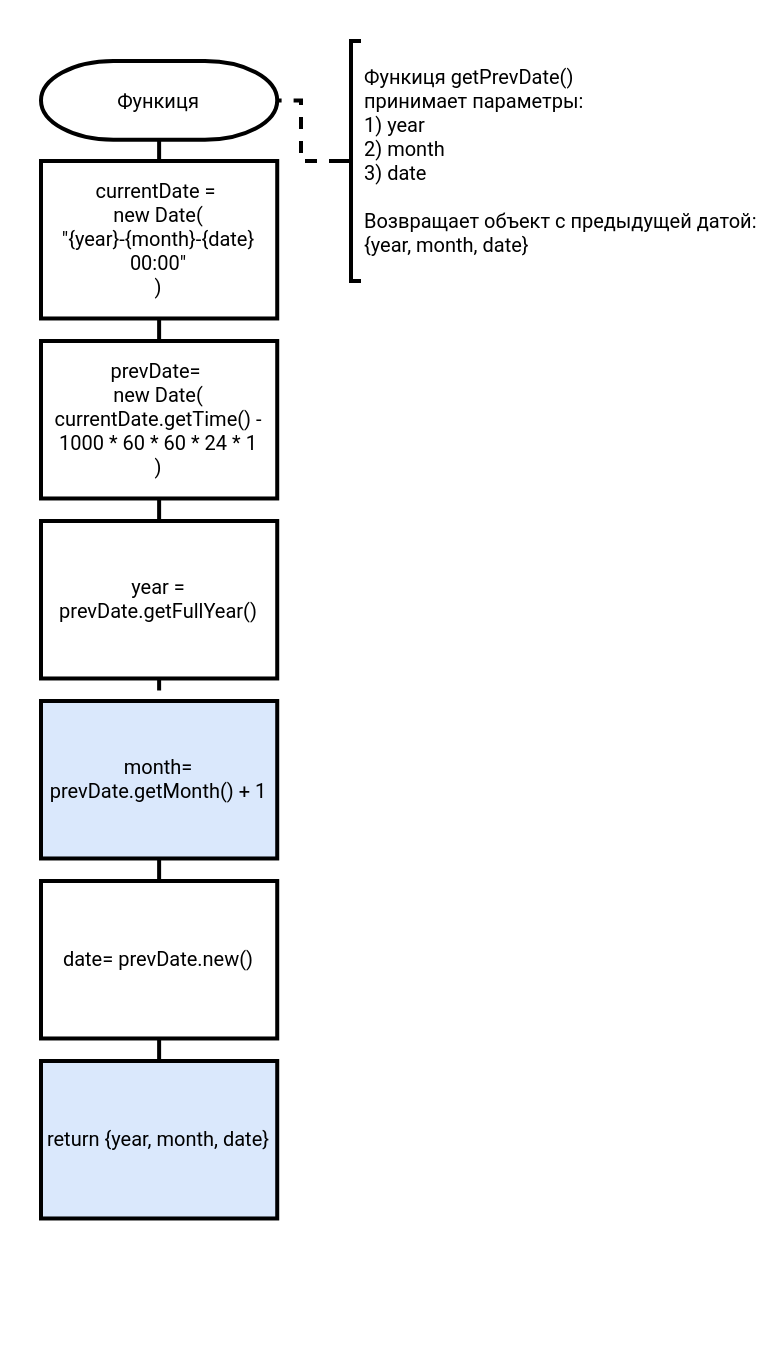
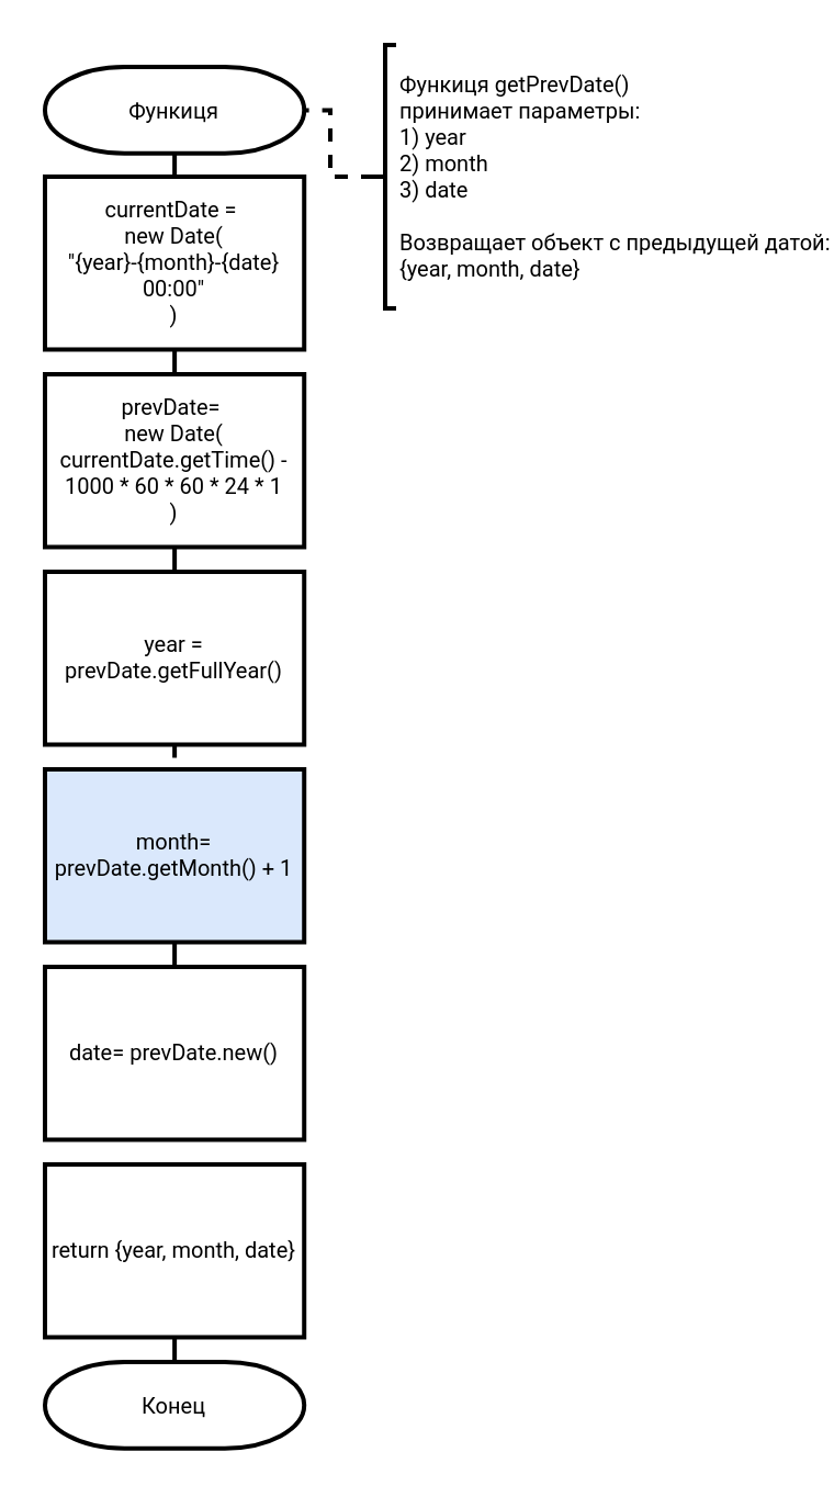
- <mxCell id="12" style="edgeStyle=orthogonalEdgeStyle;rounded=0;orthogonalLoop=1;jettySize=auto;html=1;exitX=0.5;exitY=1;exitDx=0;exitDy=0;entryX=0.5;entryY=0;entryDx=0;entryDy=0;endArrow=none;endFill=0;strokeWidth=2;fontFamily=Roboto;fontSource=https%3A%2F%2Ffonts.googleapis.com%2Fcss%3Ffamily%3DRoboto;fontSize=10;" edge="1" parent="1" source="13" target="15"><mxGeometry relative="1" as="geometry" /></mxCell>
- <mxCell id="15" value="return {year, month, date}" style="rounded=0;whiteSpace=wrap;html=1;absoluteArcSize=1;arcSize=14;strokeWidth=2;fontFamily=Roboto;fontSource=https%3A%2F%2Ffonts.googleapis.com%2Fcss%3Ffamily%3DRoboto;fontSize=10;fillColor=#dae8fc;" vertex="1" parent="1"><mxGeometry x="20" y="530" width="118.11" height="78.74" as="geometry" /></mxCell>
+ <mxCell id="15" value="return {year, month, date}" style="rounded=0;whiteSpace=wrap;html=1;absoluteArcSize=1;arcSize=14;strokeWidth=2;fontFamily=Roboto;fontSource=https%3A%2F%2Ffonts.googleapis.com%2Fcss%3Ffamily%3DRoboto;fontSize=10;" vertex="1" parent="1"><mxGeometry x="20" y="530" width="118.11" height="78.74" as="geometry" /></mxCell>
+ <mxCell id="14" style="edgeStyle=orthogonalEdgeStyle;rounded=0;orthogonalLoop=1;jettySize=auto;html=1;exitX=0.5;exitY=1;exitDx=0;exitDy=0;entryX=0.5;entryY=0;entryDx=0;entryDy=0;entryPerimeter=0;endArrow=none;endFill=0;strokeWidth=2;fontFamily=Roboto;fontSource=https%3A%2F%2Ffonts.googleapis.com%2Fcss%3Ffamily%3DRoboto;fontSize=10;" edge="1" parent="1" source="15" target="16"><mxGeometry relative="1" as="geometry" /></mxCell>
+ <mxCell id="16" value="Конец" style="strokeWidth=2;html=1;shape=mxgraph.flowchart.terminator;whiteSpace=wrap;fontFamily=Roboto;fontSource=https%3A%2F%2Ffonts.googleapis.com%2Fcss%3Ffamily%3DRoboto;fontSize=10;" vertex="1" parent="1"><mxGeometry x="20" y="620" width="118.11" height="39.37" as="geometry" /></mxCell>
